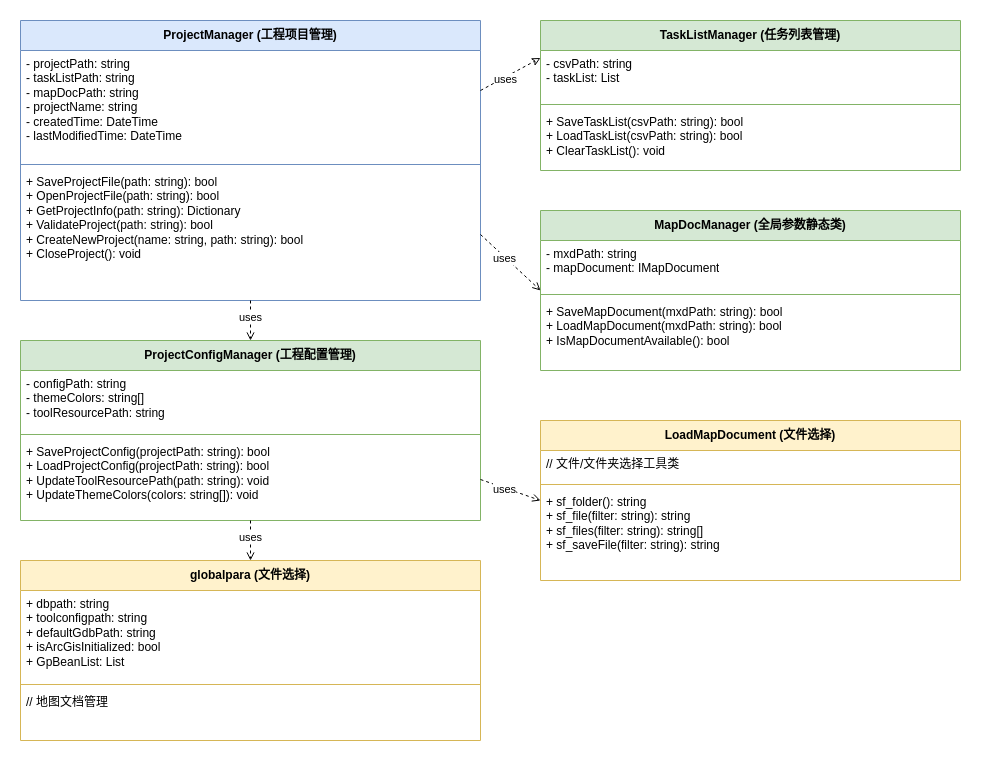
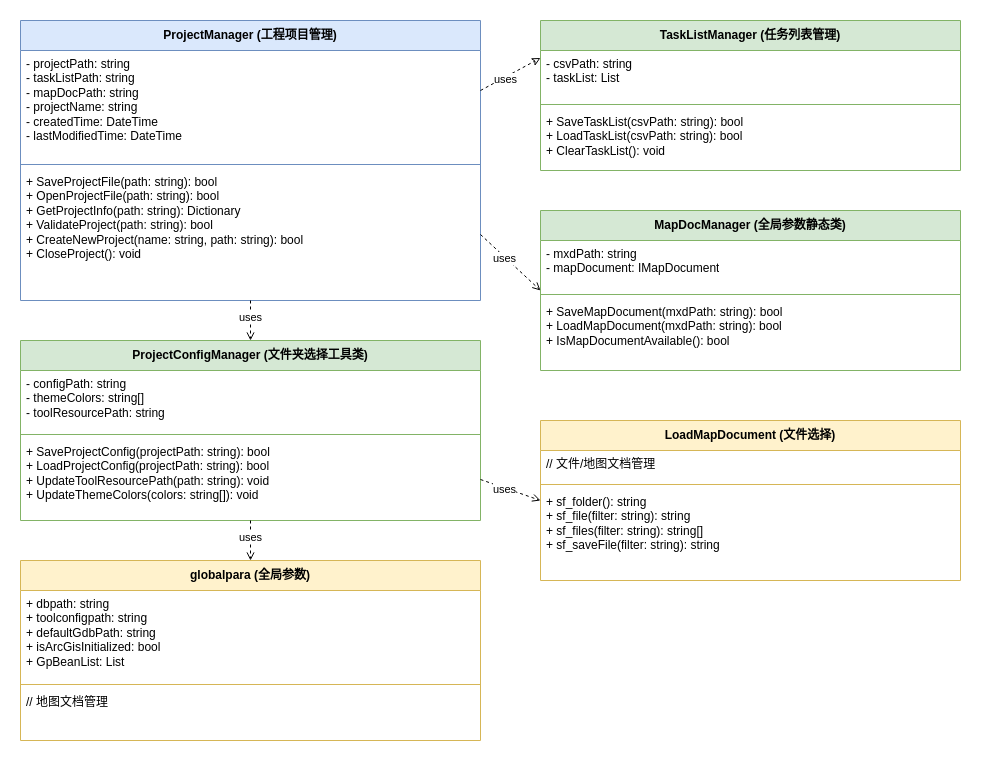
- <mxCell id="14" value="&lt;b&gt;ProjectConfigManager (工程配置管理)&lt;/b&gt;" style="swimlane;fontStyle=0;childLayout=stackLayout;horizontal=1;startSize=30;horizontalStack=0;resizeParent=1;resizeParentMax=0;resizeLast=0;collapsible=1;marginBottom=0;whiteSpace=wrap;html=1;fillColor=#d5e8d4;strokeColor=#82b366;" vertex="1" parent="1"><mxGeometry x="20" y="340" width="460" height="180" as="geometry" /></mxCell>
+ <mxCell id="14" value="&lt;b&gt;ProjectConfigManager (文件夹选择工具类)&lt;/b&gt;" style="swimlane;fontStyle=0;childLayout=stackLayout;horizontal=1;startSize=30;horizontalStack=0;resizeParent=1;resizeParentMax=0;resizeLast=0;collapsible=1;marginBottom=0;whiteSpace=wrap;html=1;fillColor=#d5e8d4;strokeColor=#82b366;" vertex="1" parent="1"><mxGeometry x="20" y="340" width="460" height="180" as="geometry" /></mxCell>
- <mxCell id="19" value="// 文件/文件夹选择工具类" style="text;strokeColor=none;fillColor=none;align=left;verticalAlign=top;spacingLeft=4;spacingRight=4;overflow=hidden;rotatable=0;points=[[0,0.5],[1,0.5]];portConstraint=eastwest;whiteSpace=wrap;html=1;" vertex="1" parent="18"><mxGeometry y="30" width="420" height="30" as="geometry" /></mxCell>
+ <mxCell id="19" value="// 文件/地图文档管理" style="text;strokeColor=none;fillColor=none;align=left;verticalAlign=top;spacingLeft=4;spacingRight=4;overflow=hidden;rotatable=0;points=[[0,0.5],[1,0.5]];portConstraint=eastwest;whiteSpace=wrap;html=1;" vertex="1" parent="18"><mxGeometry y="30" width="420" height="30" as="geometry" /></mxCell>
- <mxCell id="22" value="&lt;b&gt;globalpara (文件选择)&lt;/b&gt;" style="swimlane;fontStyle=0;childLayout=stackLayout;horizontal=1;startSize=30;horizontalStack=0;resizeParent=1;resizeParentMax=0;resizeLast=0;collapsible=1;marginBottom=0;whiteSpace=wrap;html=1;fillColor=#fff2cc;strokeColor=#d6b656;" vertex="1" parent="1"><mxGeometry x="20" y="560" width="460" height="180" as="geometry" /></mxCell>
+ <mxCell id="22" value="&lt;b&gt;globalpara (全局参数)&lt;/b&gt;" style="swimlane;fontStyle=0;childLayout=stackLayout;horizontal=1;startSize=30;horizontalStack=0;resizeParent=1;resizeParentMax=0;resizeLast=0;collapsible=1;marginBottom=0;whiteSpace=wrap;html=1;fillColor=#fff2cc;strokeColor=#d6b656;" vertex="1" parent="1"><mxGeometry x="20" y="560" width="460" height="180" as="geometry" /></mxCell>
